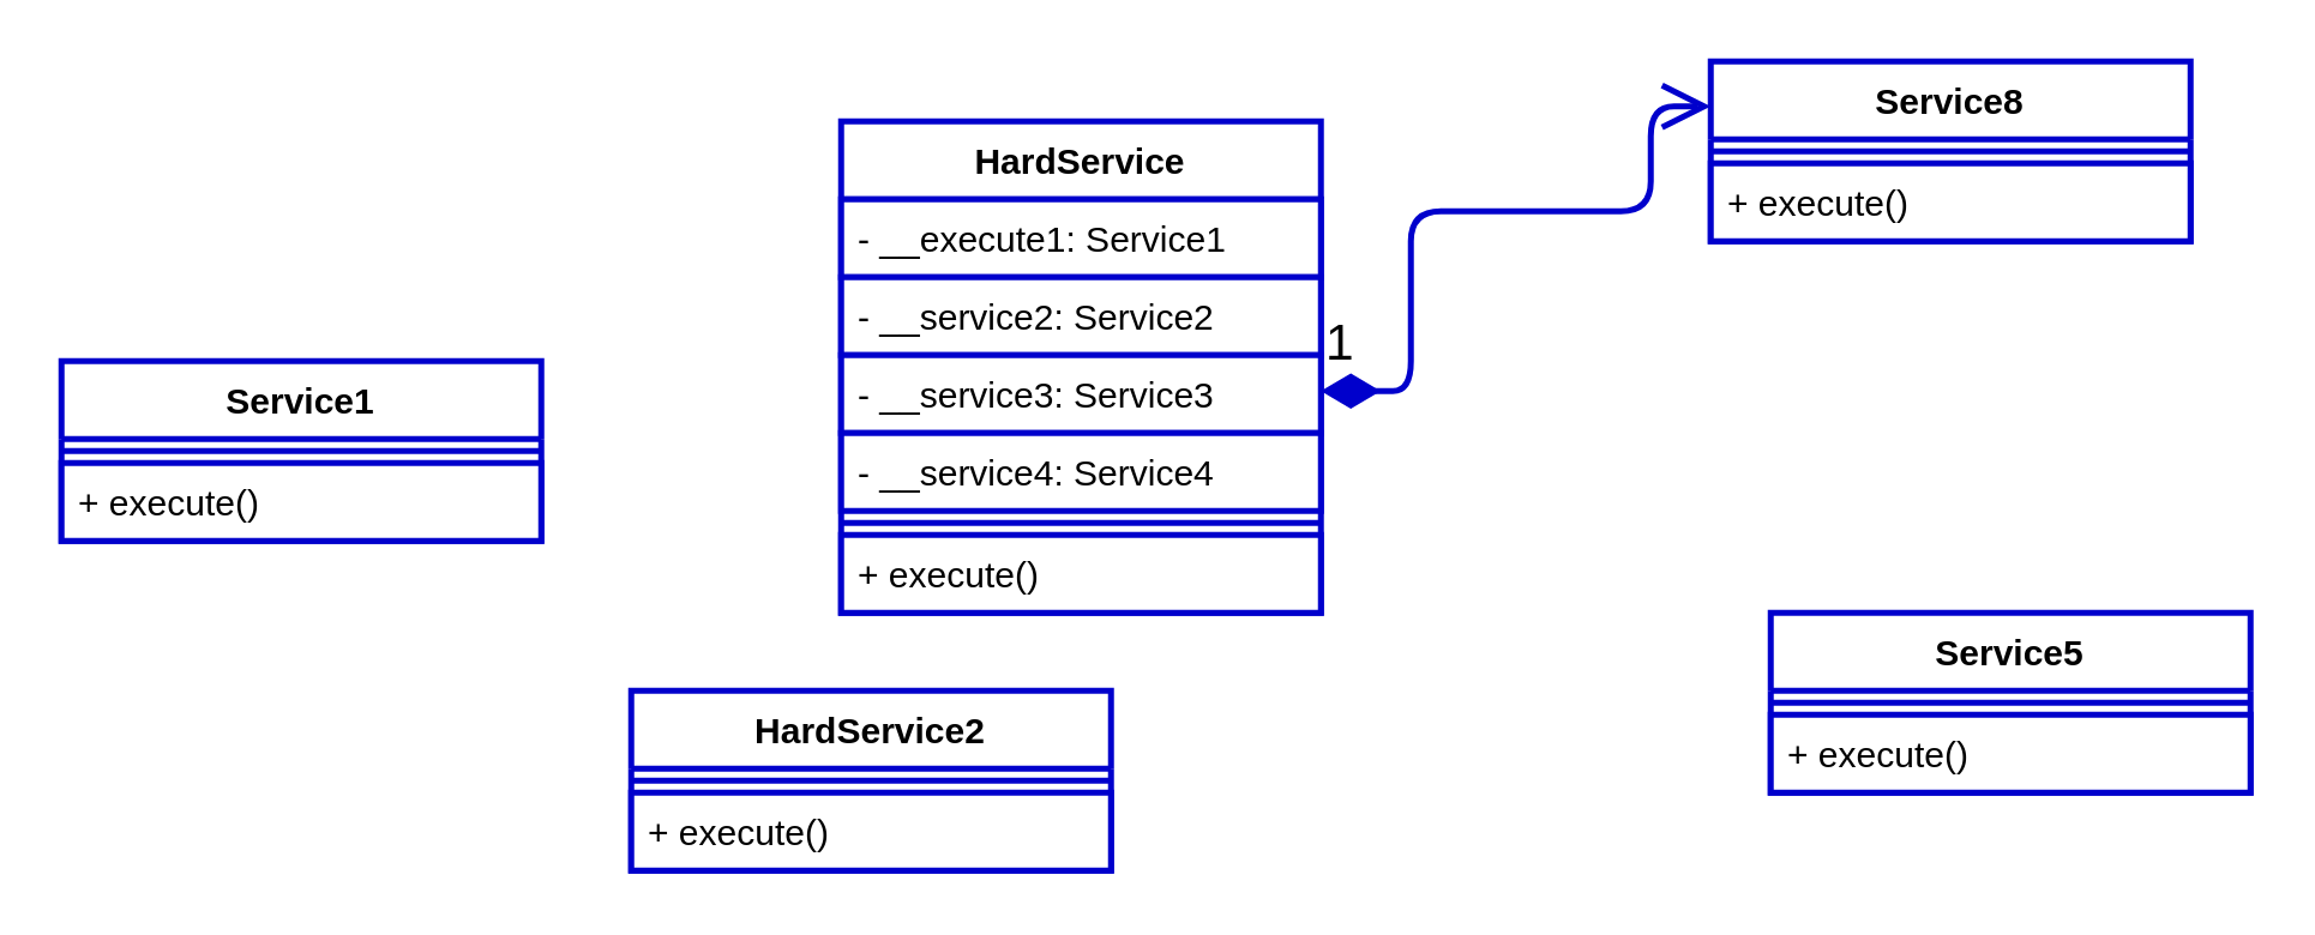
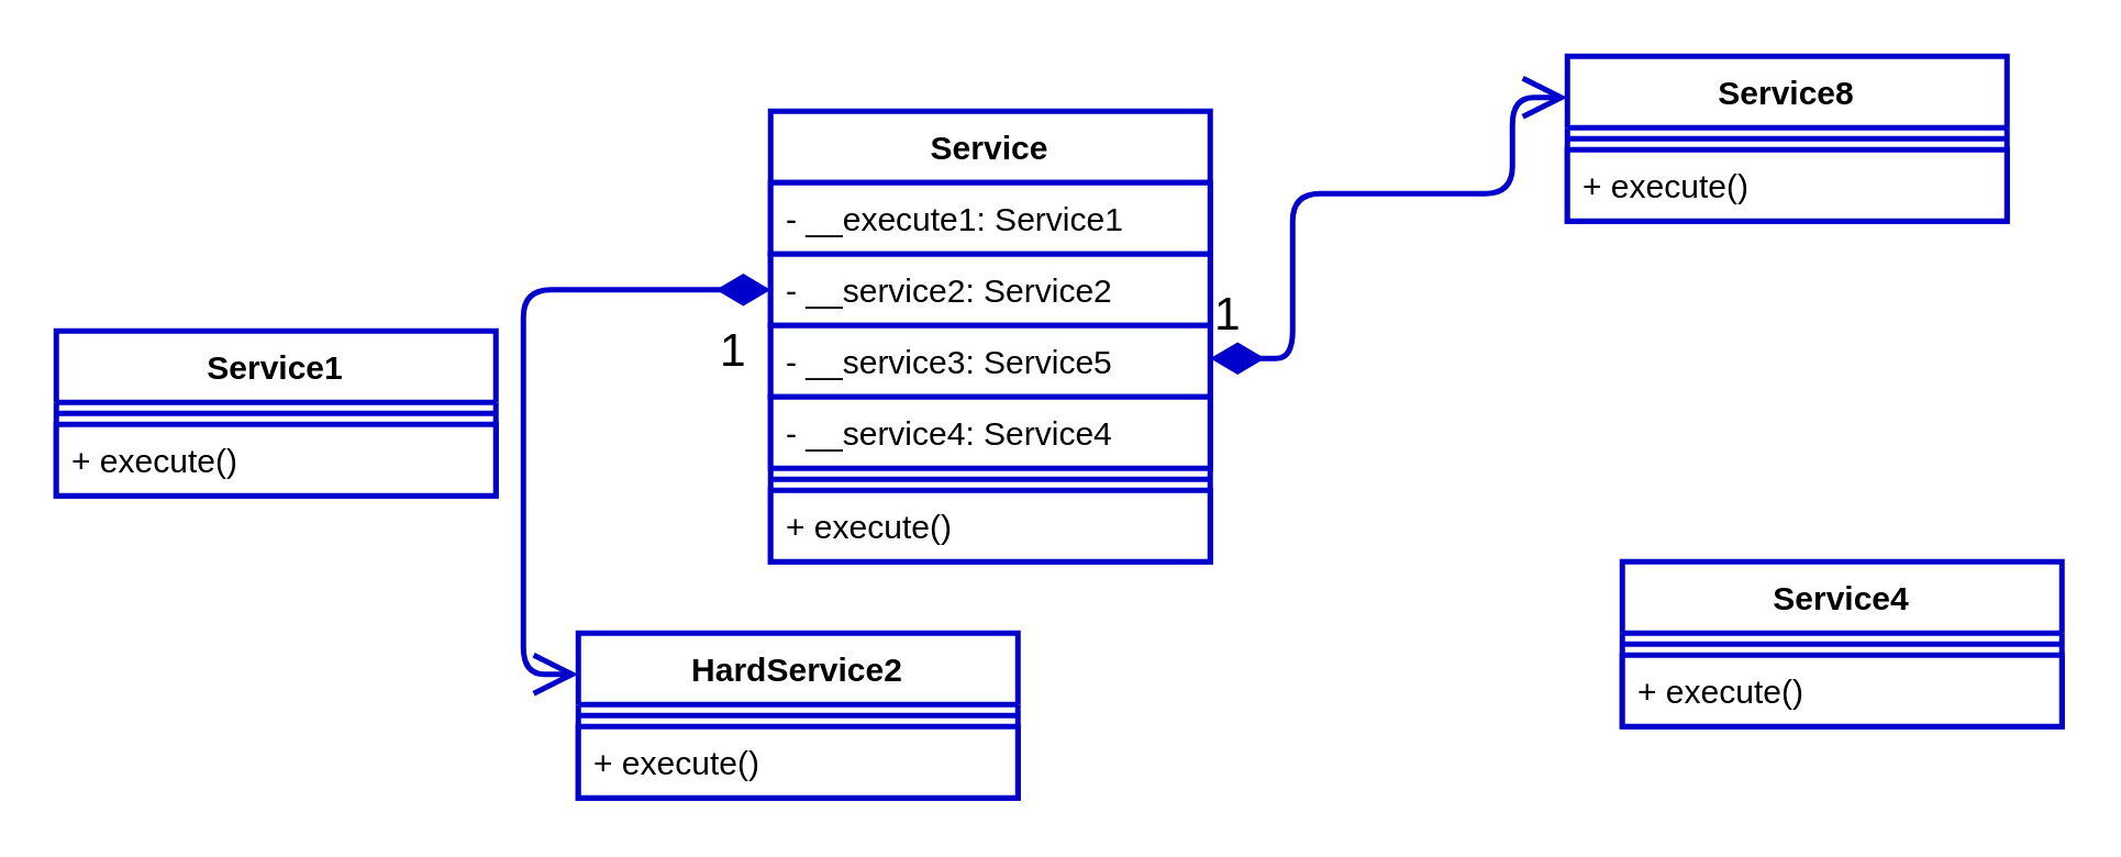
- <mxCell id="2" value="HardService" style="swimlane;fontStyle=1;align=center;verticalAlign=top;childLayout=stackLayout;horizontal=1;startSize=26;horizontalStack=0;resizeParent=1;resizeParentMax=0;resizeLast=0;collapsible=1;marginBottom=0;fontColor=#000000;strokeColor=#0000CC;strokeWidth=2;fillColor=#FFFFFF;" parent="1" vertex="1"><mxGeometry x="280" y="40" width="160" height="164" as="geometry" /></mxCell>
+ <mxCell id="2" value="Service" style="swimlane;fontStyle=1;align=center;verticalAlign=top;childLayout=stackLayout;horizontal=1;startSize=26;horizontalStack=0;resizeParent=1;resizeParentMax=0;resizeLast=0;collapsible=1;marginBottom=0;fontColor=#000000;strokeColor=#0000CC;strokeWidth=2;fillColor=#FFFFFF;" parent="1" vertex="1"><mxGeometry x="280" y="40" width="160" height="164" as="geometry" /></mxCell>
- <mxCell id="5" value="- __service3: Service3" style="text;align=left;verticalAlign=top;spacingLeft=4;spacingRight=4;overflow=hidden;rotatable=0;points=[[0,0.5],[1,0.5]];portConstraint=eastwest;fontColor=#000000;strokeColor=#0000CC;strokeWidth=2;fillColor=#FFFFFF;" parent="2" vertex="1"><mxGeometry y="78" width="160" height="26" as="geometry" /></mxCell>
+ <mxCell id="5" value="- __service3: Service5" style="text;align=left;verticalAlign=top;spacingLeft=4;spacingRight=4;overflow=hidden;rotatable=0;points=[[0,0.5],[1,0.5]];portConstraint=eastwest;fontColor=#000000;strokeColor=#0000CC;strokeWidth=2;fillColor=#FFFFFF;" parent="2" vertex="1"><mxGeometry y="78" width="160" height="26" as="geometry" /></mxCell>
+ <mxCell id="9" value="1" style="endArrow=open;html=1;endSize=12;startArrow=diamondThin;startSize=14;startFill=1;edgeStyle=orthogonalEdgeStyle;align=left;verticalAlign=bottom;strokeColor=#0000CC;strokeWidth=2;exitX=0;exitY=0.5;exitDx=0;exitDy=0;entryX=0;entryY=0.25;entryDx=0;entryDy=0;fontSize=17;labelBackgroundColor=none;fontColor=#000000;" parent="1" source="4" target="20" edge="1"><mxGeometry y="70" relative="1" as="geometry"><mxPoint x="220" y="100" as="sourcePoint" /><mxPoint x="260" y="320" as="targetPoint" /><Array as="points"><mxPoint x="190" y="105" /></Array><mxPoint as="offset" /></mxGeometry></mxCell>
- <mxCell id="14" value="Service5" style="swimlane;fontStyle=1;align=center;verticalAlign=top;childLayout=stackLayout;horizontal=1;startSize=26;horizontalStack=0;resizeParent=1;resizeParentMax=0;resizeLast=0;collapsible=1;marginBottom=0;fontColor=#000000;strokeColor=#0000CC;strokeWidth=2;fillColor=#FFFFFF;" parent="1" vertex="1"><mxGeometry x="590" y="204" width="160" height="60" as="geometry" /></mxCell>
+ <mxCell id="14" value="Service4" style="swimlane;fontStyle=1;align=center;verticalAlign=top;childLayout=stackLayout;horizontal=1;startSize=26;horizontalStack=0;resizeParent=1;resizeParentMax=0;resizeLast=0;collapsible=1;marginBottom=0;fontColor=#000000;strokeColor=#0000CC;strokeWidth=2;fillColor=#FFFFFF;" parent="1" vertex="1"><mxGeometry x="590" y="204" width="160" height="60" as="geometry" /></mxCell>
